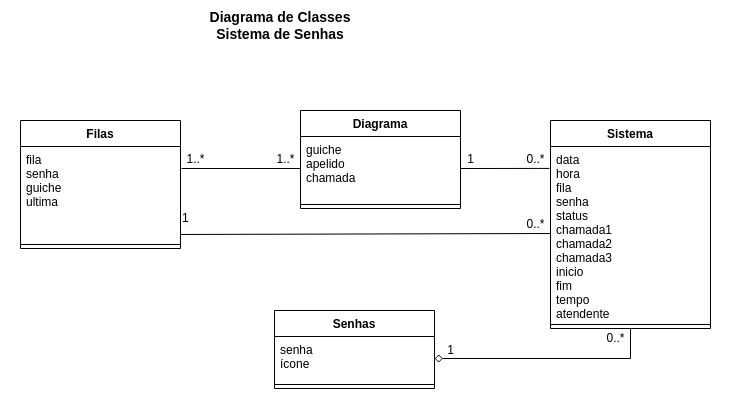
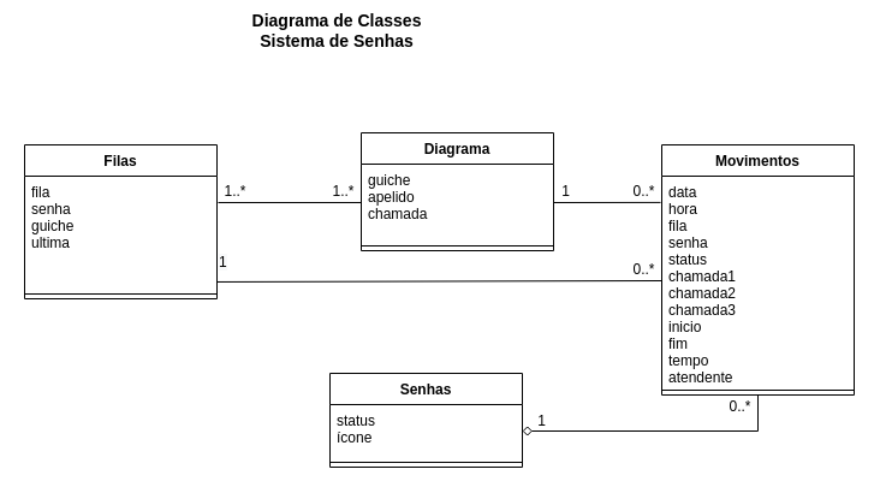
- <mxCell id="9" value="Sistema" style="swimlane;fontStyle=1;align=center;verticalAlign=top;childLayout=stackLayout;horizontal=1;startSize=26;horizontalStack=0;resizeParent=1;resizeParentMax=0;resizeLast=0;collapsible=1;marginBottom=0;" vertex="1" parent="1"><mxGeometry x="550" y="120" width="160" height="208" as="geometry" /></mxCell>
+ <mxCell id="9" value="Movimentos" style="swimlane;fontStyle=1;align=center;verticalAlign=top;childLayout=stackLayout;horizontal=1;startSize=26;horizontalStack=0;resizeParent=1;resizeParentMax=0;resizeLast=0;collapsible=1;marginBottom=0;" vertex="1" parent="1"><mxGeometry x="550" y="120" width="160" height="208" as="geometry" /></mxCell>
- <mxCell id="13" value="senha&#10;ícone" style="text;strokeColor=none;fillColor=none;align=left;verticalAlign=top;spacingLeft=4;spacingRight=4;overflow=hidden;rotatable=0;points=[[0,0.5],[1,0.5]];portConstraint=eastwest;" vertex="1" parent="12"><mxGeometry y="26" width="160" height="44" as="geometry" /></mxCell>
+ <mxCell id="13" value="status&#10;ícone" style="text;strokeColor=none;fillColor=none;align=left;verticalAlign=top;spacingLeft=4;spacingRight=4;overflow=hidden;rotatable=0;points=[[0,0.5],[1,0.5]];portConstraint=eastwest;" vertex="1" parent="12"><mxGeometry y="26" width="160" height="44" as="geometry" /></mxCell>
